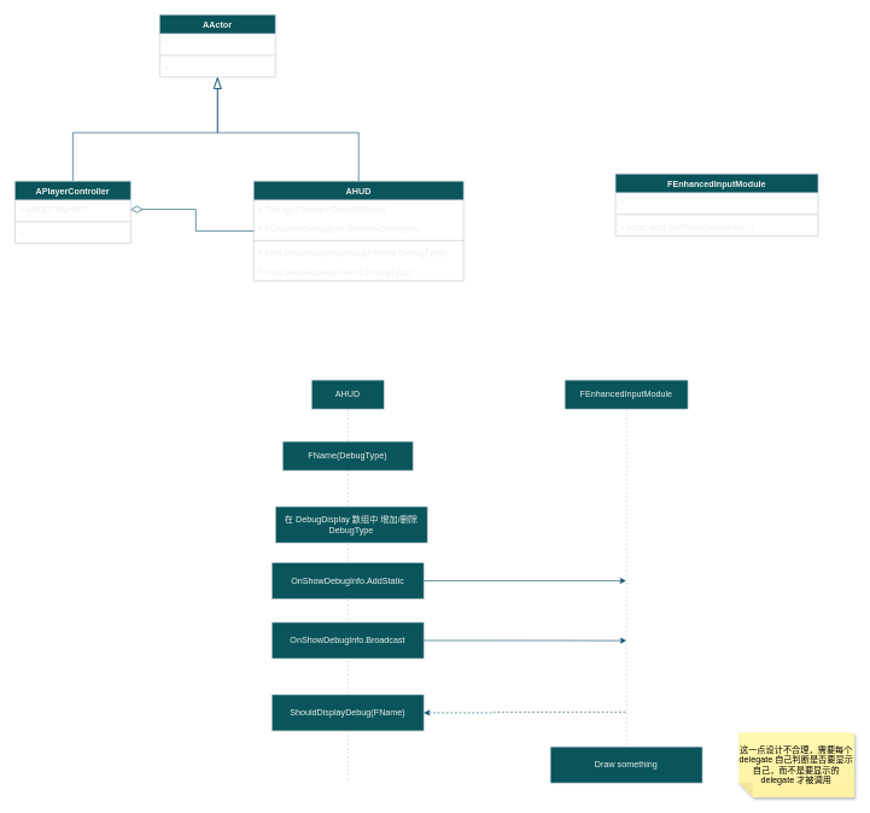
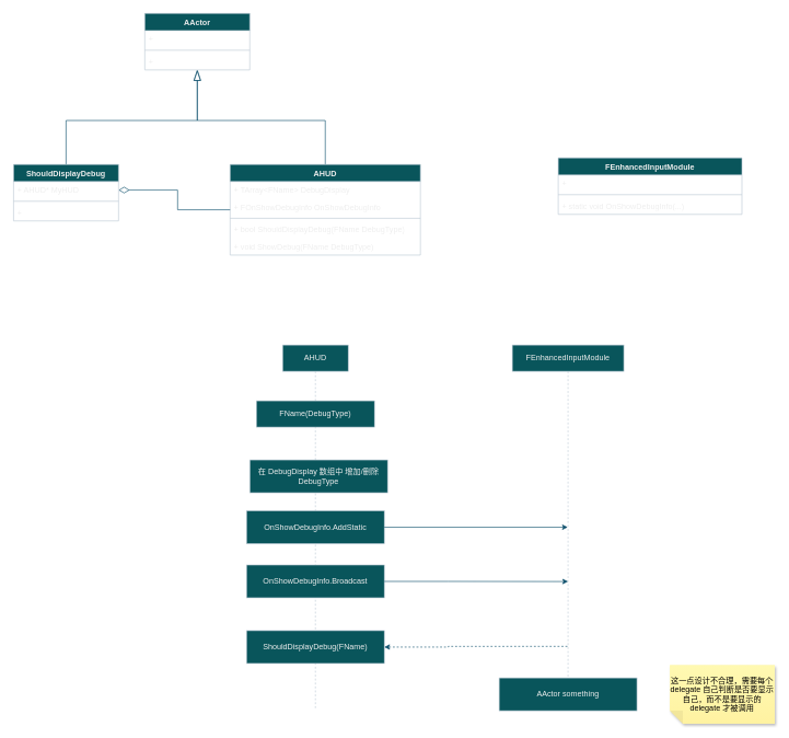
- <mxCell id="18" value="APlayerController" style="swimlane;fontStyle=1;align=center;verticalAlign=top;childLayout=stackLayout;horizontal=1;startSize=26;horizontalStack=0;resizeParent=1;resizeParentMax=0;resizeLast=0;collapsible=1;marginBottom=0;whiteSpace=wrap;html=1;labelBackgroundColor=none;fillColor=#09555B;strokeColor=#BAC8D3;fontColor=#EEEEEE;" vertex="1" parent="1"><mxGeometry x="20" y="250" width="160" height="86" as="geometry" /></mxCell>
+ <mxCell id="18" value="ShouldDisplayDebug" style="swimlane;fontStyle=1;align=center;verticalAlign=top;childLayout=stackLayout;horizontal=1;startSize=26;horizontalStack=0;resizeParent=1;resizeParentMax=0;resizeLast=0;collapsible=1;marginBottom=0;whiteSpace=wrap;html=1;labelBackgroundColor=none;fillColor=#09555B;strokeColor=#BAC8D3;fontColor=#EEEEEE;" vertex="1" parent="1"><mxGeometry x="20" y="250" width="160" height="86" as="geometry" /></mxCell>
- <mxCell id="32" value="Draw something" style="whiteSpace=wrap;html=1;labelBackgroundColor=none;fillColor=#09555B;strokeColor=#BAC8D3;fontColor=#EEEEEE;" vertex="1" parent="1"><mxGeometry x="760" y="1032" width="210" height="50" as="geometry" /></mxCell>
+ <mxCell id="32" value="AActor something" style="whiteSpace=wrap;html=1;labelBackgroundColor=none;fillColor=#09555B;strokeColor=#BAC8D3;fontColor=#EEEEEE;" vertex="1" parent="1"><mxGeometry x="760" y="1032" width="210" height="50" as="geometry" /></mxCell>
